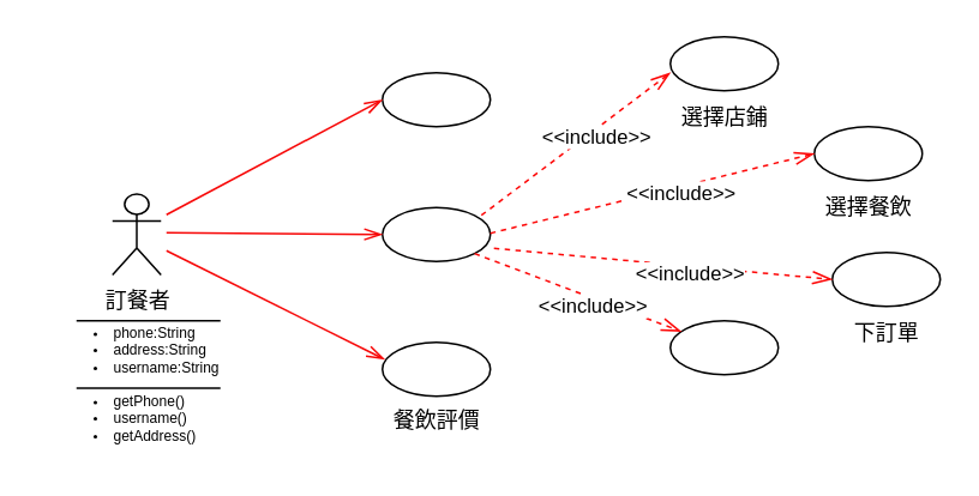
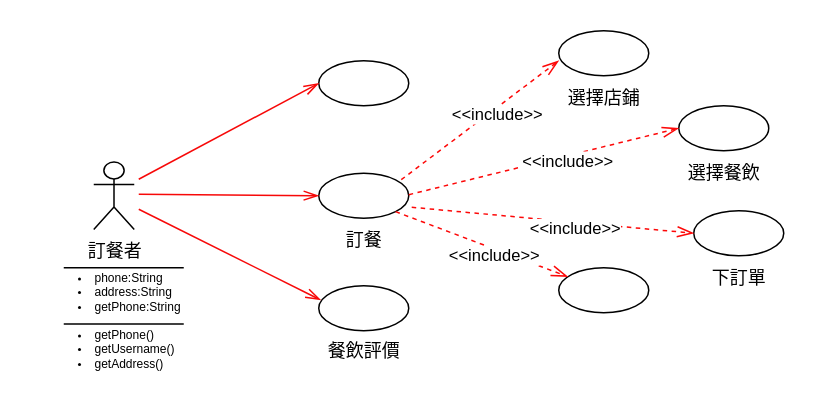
+ <mxCell id="4" value="訂餐" style="text;html=1;align=center;verticalAlign=middle;resizable=0;points=[];autosize=1;strokeColor=none;fillColor=none;" parent="1" vertex="1"><mxGeometry x="217" y="145" width="50" height="30" as="geometry" /></mxCell>
- <mxCell id="24" value="&lt;ul style=&quot;font-size: 8px;&quot;&gt;&lt;li&gt;phone:String&lt;/li&gt;&lt;li&gt;address:String&lt;/li&gt;&lt;li&gt;username:String&lt;/li&gt;&lt;/ul&gt;" style="text;strokeColor=none;fillColor=none;html=1;whiteSpace=wrap;verticalAlign=middle;overflow=hidden;" vertex="1" parent="1"><mxGeometry x="20.5" y="170" width="101.5" height="45.5" as="geometry" /></mxCell>
+ <mxCell id="24" value="&lt;ul style=&quot;font-size: 8px;&quot;&gt;&lt;li&gt;phone:String&lt;/li&gt;&lt;li&gt;address:String&lt;/li&gt;&lt;li&gt;getPhone:String&lt;/li&gt;&lt;/ul&gt;" style="text;strokeColor=none;fillColor=none;html=1;whiteSpace=wrap;verticalAlign=middle;overflow=hidden;" vertex="1" parent="1"><mxGeometry x="20.5" y="170" width="101.5" height="45.5" as="geometry" /></mxCell>
- <mxCell id="25" value="&lt;ul style=&quot;font-size: 8px;&quot;&gt;&lt;li&gt;getPhone()&lt;/li&gt;&lt;li&gt;username()&lt;/li&gt;&lt;li style=&quot;border-color: var(--border-color);&quot;&gt;getAddress()&lt;/li&gt;&lt;/ul&gt;" style="text;strokeColor=none;fillColor=none;html=1;whiteSpace=wrap;verticalAlign=middle;overflow=hidden;" vertex="1" parent="1"><mxGeometry x="20.5" y="208" width="101.5" height="45.5" as="geometry" /></mxCell>
+ <mxCell id="25" value="&lt;ul style=&quot;font-size: 8px;&quot;&gt;&lt;li&gt;getPhone()&lt;/li&gt;&lt;li&gt;getUsername()&lt;/li&gt;&lt;li style=&quot;border-color: var(--border-color);&quot;&gt;getAddress()&lt;/li&gt;&lt;/ul&gt;" style="text;strokeColor=none;fillColor=none;html=1;whiteSpace=wrap;verticalAlign=middle;overflow=hidden;" vertex="1" parent="1"><mxGeometry x="20.5" y="208" width="101.5" height="45.5" as="geometry" /></mxCell>
